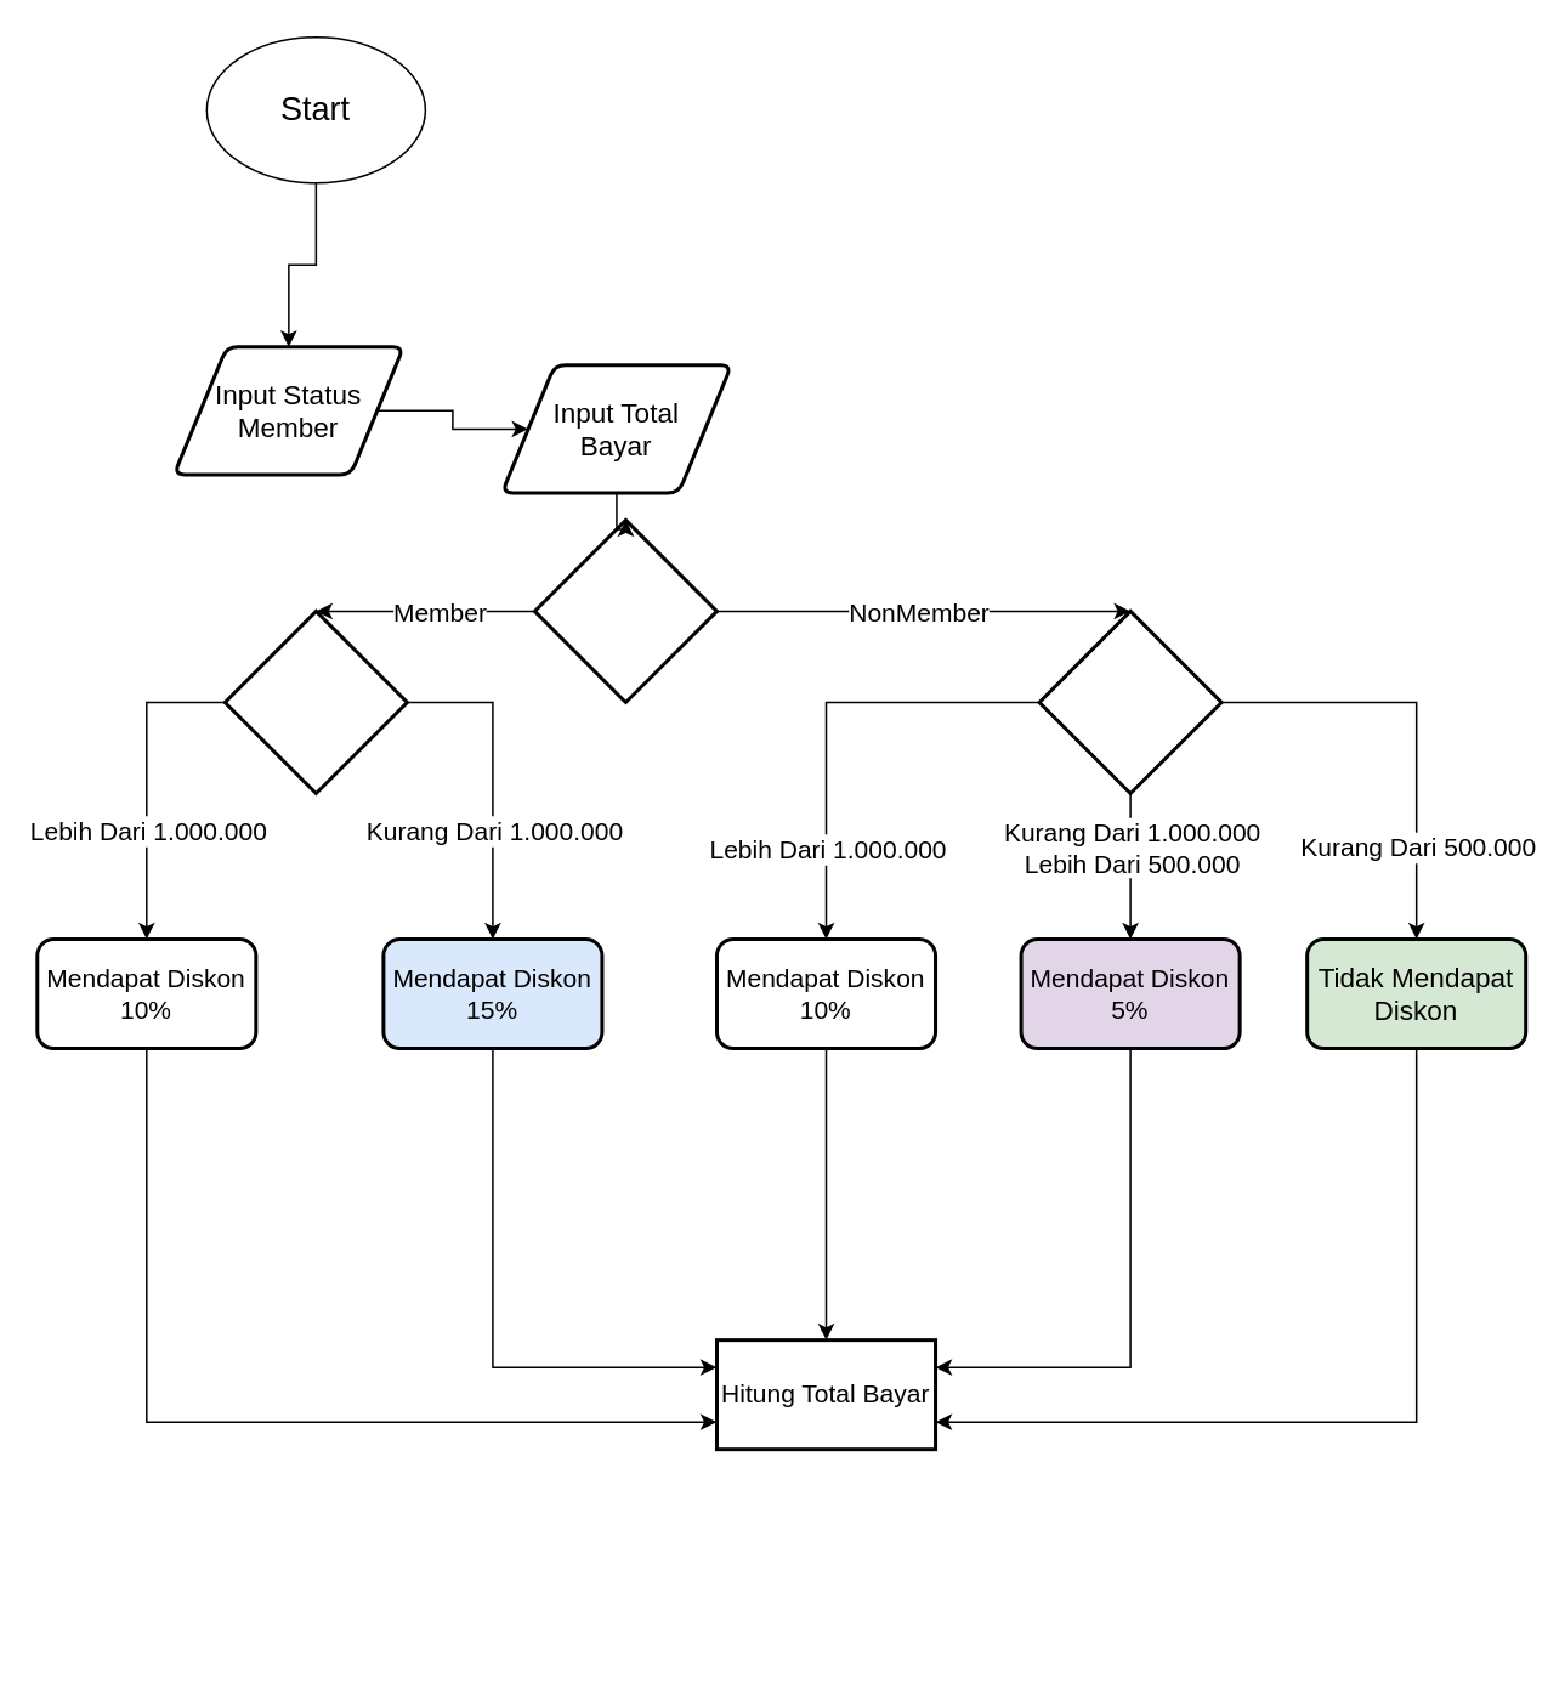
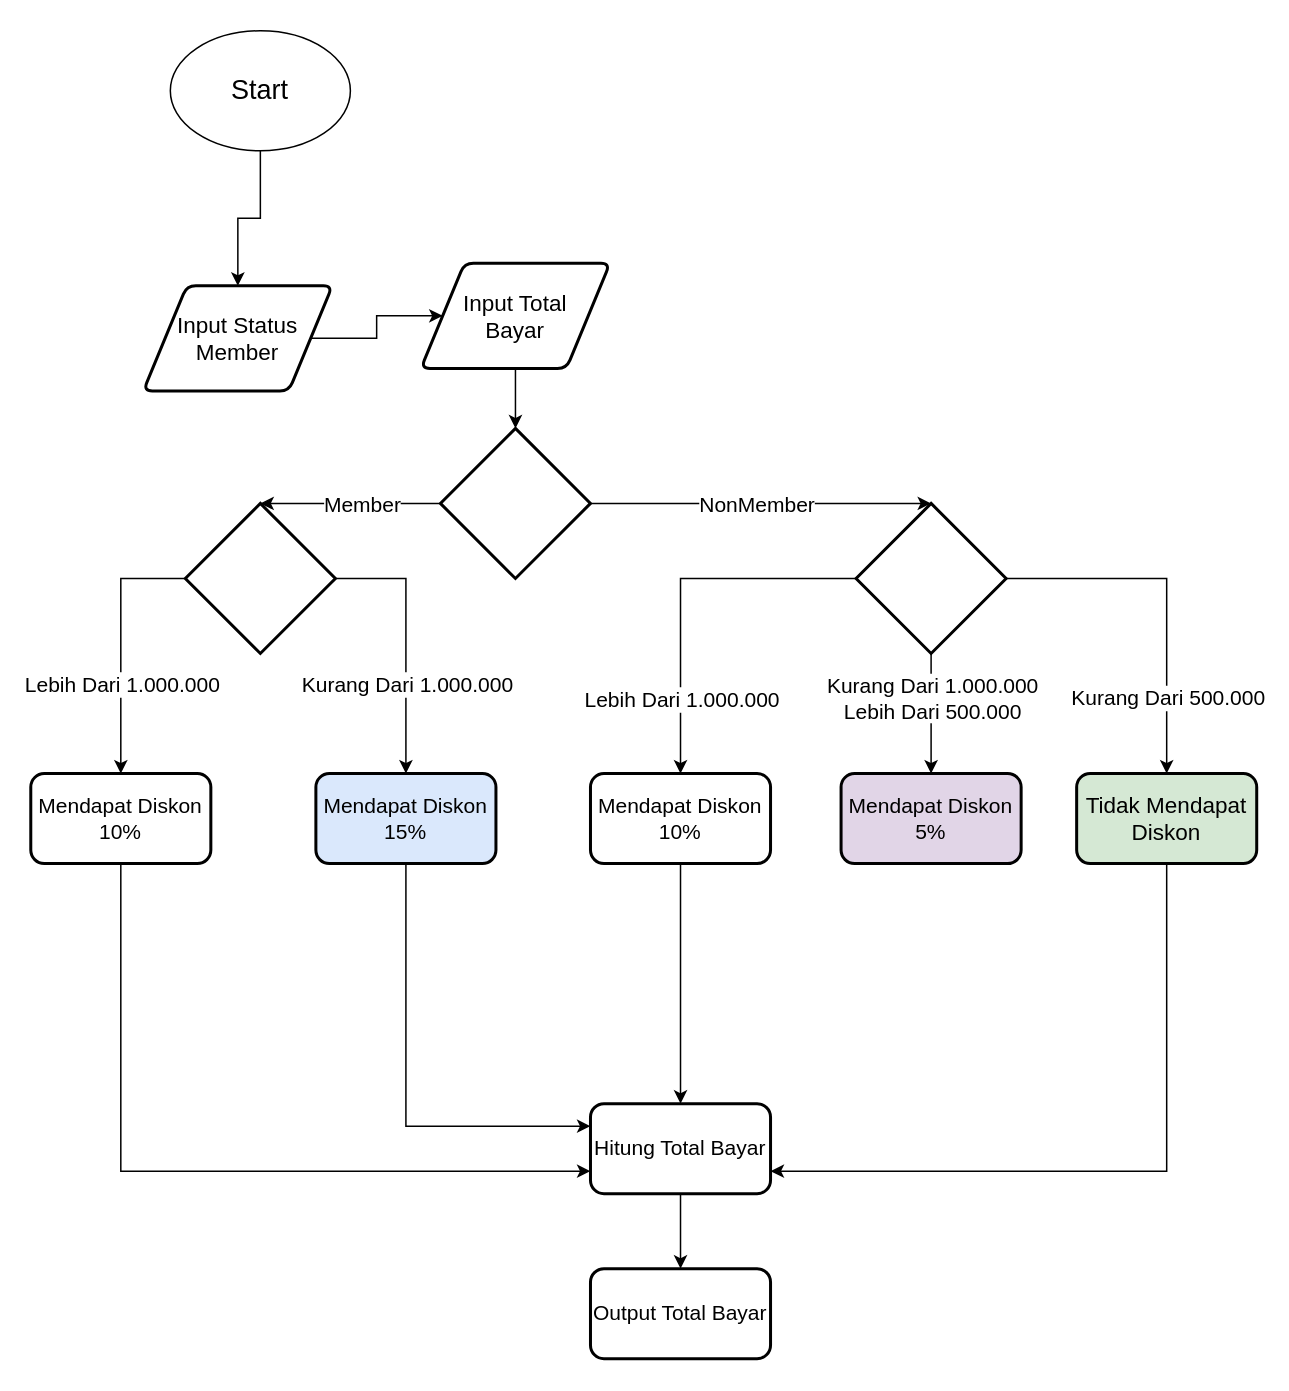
- <mxCell id="6" value="&lt;span style=&quot;font-size: 15px;&quot;&gt;Input Total&lt;/span&gt;&lt;div&gt;&lt;span style=&quot;font-size: 15px;&quot;&gt;Bayar&lt;/span&gt;&lt;/div&gt;" style="shape=parallelogram;html=1;strokeWidth=2;perimeter=parallelogramPerimeter;whiteSpace=wrap;rounded=1;arcSize=12;size=0.23;" vertex="1" parent="1"><mxGeometry x="275" y="200" width="126" height="70" as="geometry" /></mxCell>
+ <mxCell id="6" value="&lt;span style=&quot;font-size: 15px;&quot;&gt;Input Total&lt;/span&gt;&lt;div&gt;&lt;span style=&quot;font-size: 15px;&quot;&gt;Bayar&lt;/span&gt;&lt;/div&gt;" style="shape=parallelogram;html=1;strokeWidth=2;perimeter=parallelogramPerimeter;whiteSpace=wrap;rounded=1;arcSize=12;size=0.23;" vertex="1" parent="1"><mxGeometry x="280" y="175" width="126" height="70" as="geometry" /></mxCell>
- <mxCell id="20" style="edgeStyle=orthogonalEdgeStyle;rounded=0;orthogonalLoop=1;jettySize=auto;html=1;entryX=1;entryY=0.25;entryDx=0;entryDy=0;" edge="1" parent="1" source="21" target="36"><mxGeometry relative="1" as="geometry"><Array as="points"><mxPoint x="620" y="750" /></Array></mxGeometry></mxCell>
- <mxCell id="36" value="&lt;font style=&quot;font-size: 14px;&quot;&gt;Hitung Total Bayar&lt;/font&gt;" style="whiteSpace=wrap;html=1;strokeWidth=2;rounded=0;" vertex="1" parent="1"><mxGeometry x="393" y="735" width="120" height="60" as="geometry" /></mxCell>
+ <mxCell id="36" value="&lt;font style=&quot;font-size: 14px;&quot;&gt;Hitung Total Bayar&lt;/font&gt;" style="rounded=1;whiteSpace=wrap;html=1;strokeWidth=2;" vertex="1" parent="1"><mxGeometry x="393" y="735" width="120" height="60" as="geometry" /></mxCell>
+ <mxCell id="35" value="" style="edgeStyle=orthogonalEdgeStyle;rounded=0;orthogonalLoop=1;jettySize=auto;html=1;" edge="1" parent="1" source="36" target="37"><mxGeometry relative="1" as="geometry" /></mxCell>
+ <mxCell id="37" value="&lt;font style=&quot;font-size: 14px;&quot;&gt;Output Total Bayar&lt;/font&gt;" style="rounded=1;whiteSpace=wrap;html=1;strokeWidth=2;" vertex="1" parent="1"><mxGeometry x="393" y="845" width="120" height="60" as="geometry" /></mxCell>
